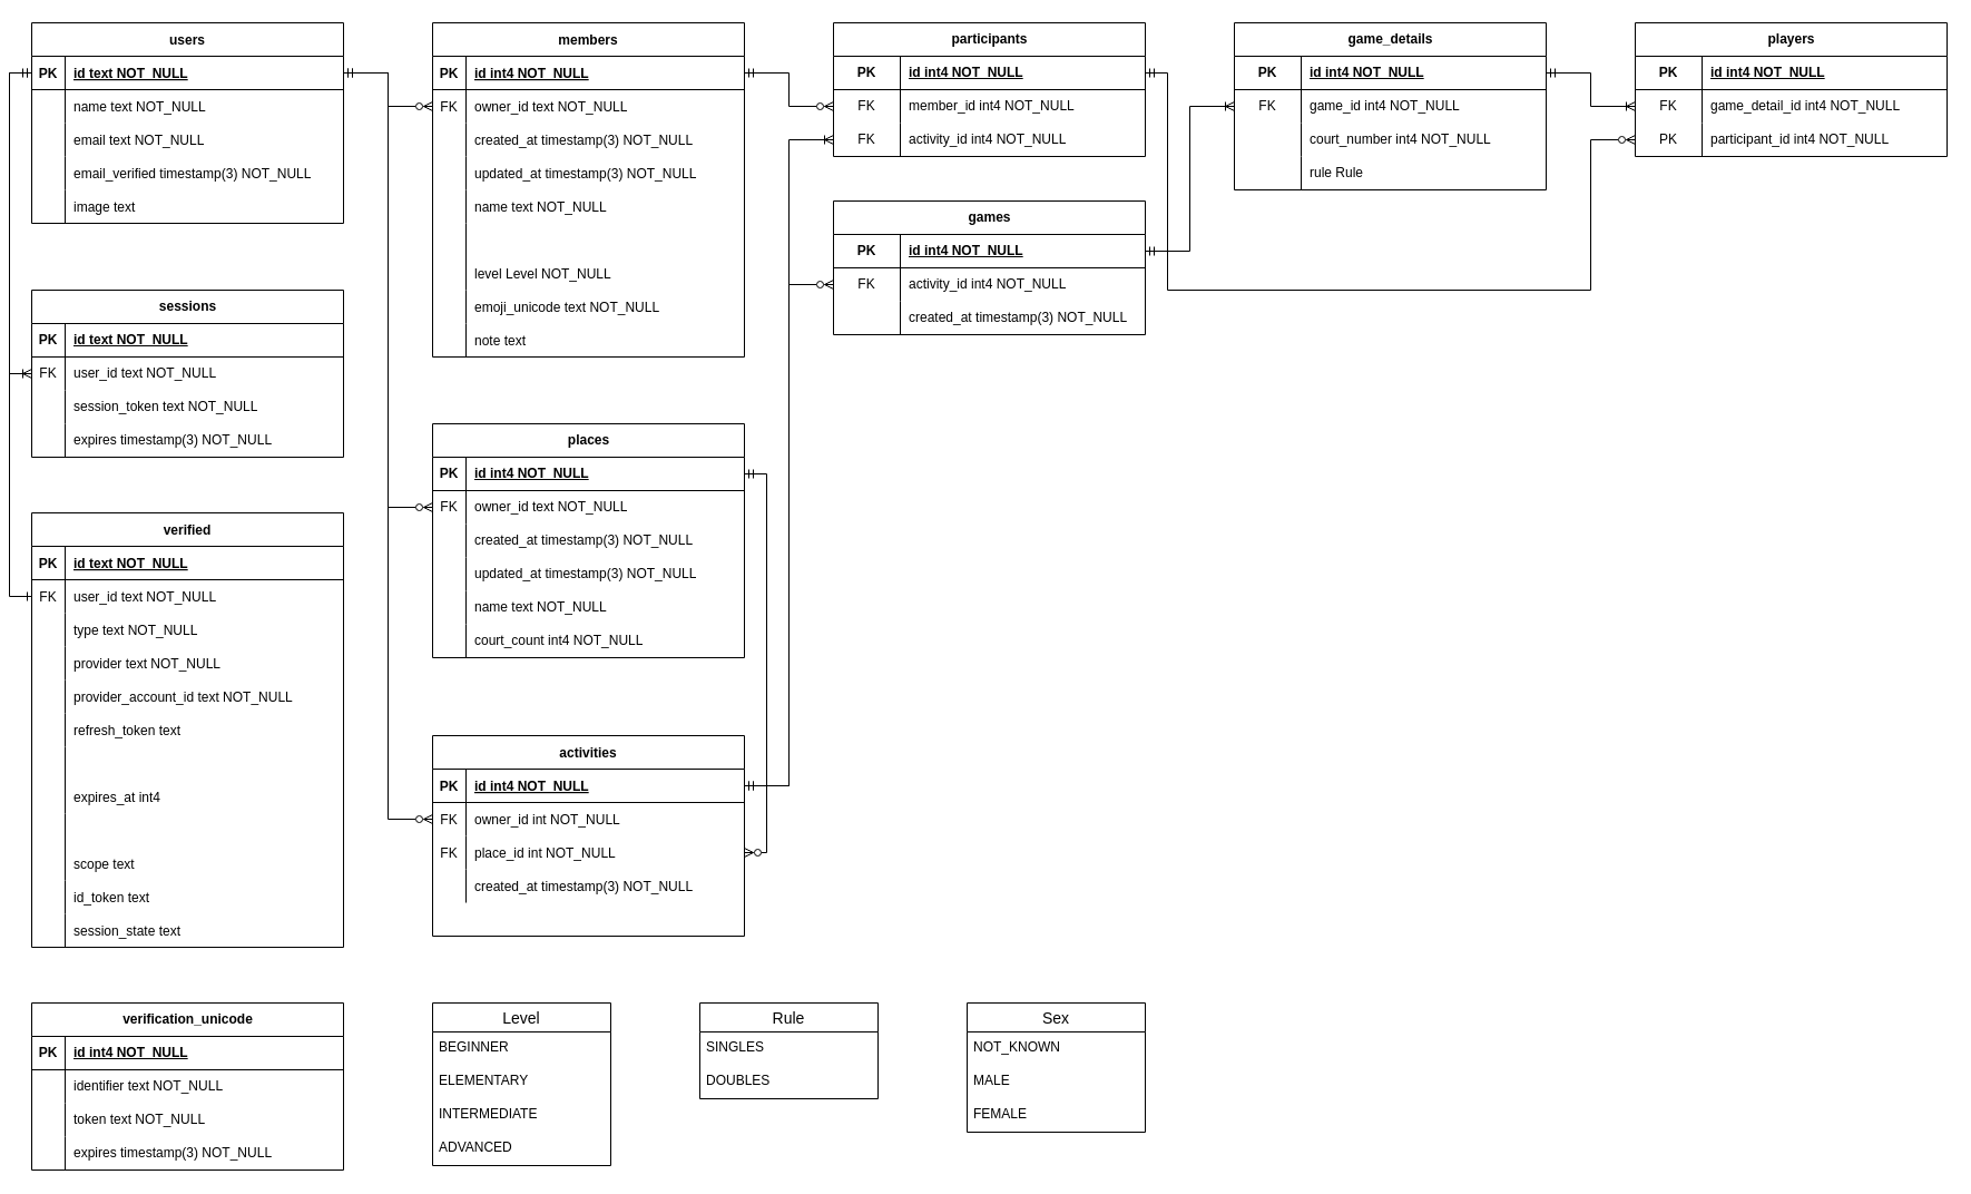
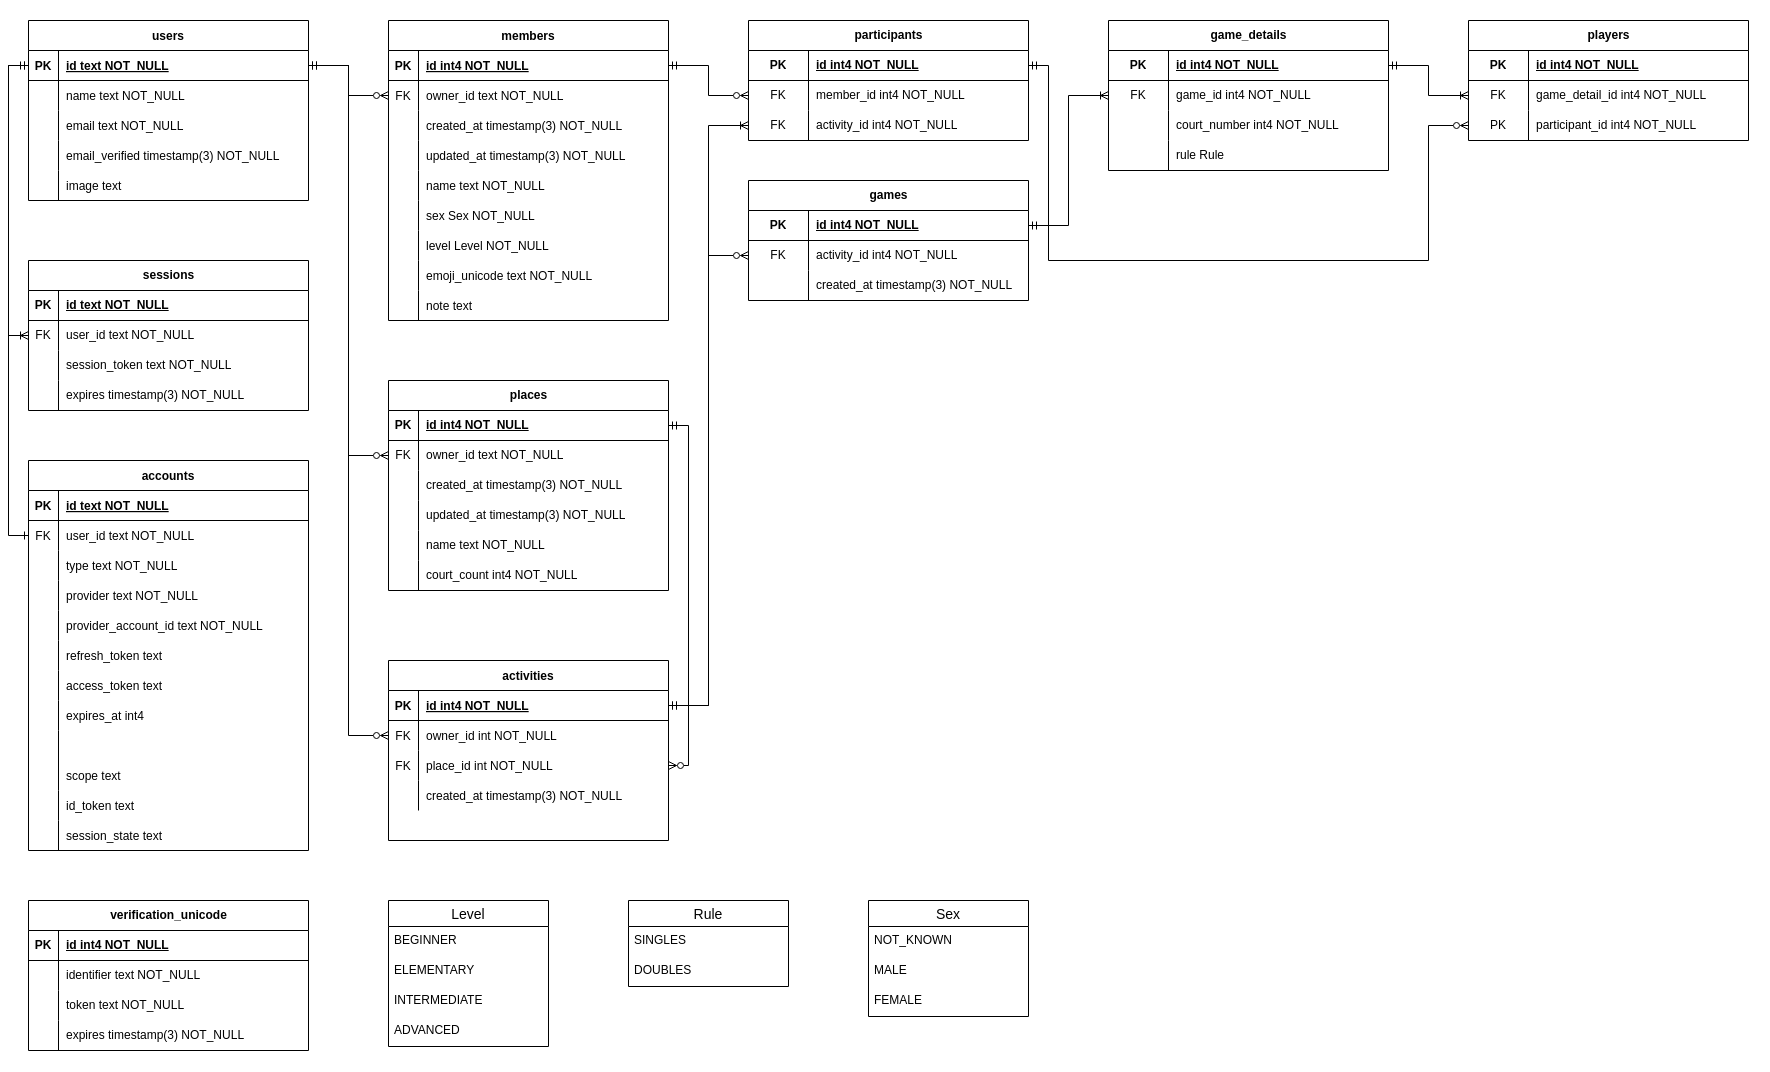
+ <mxCell id="20" value="sex Sex NOT_NULL" style="shape=partialRectangle;overflow=hidden;connectable=0;fillColor=none;top=0;left=0;bottom=0;right=0;align=left;spacingLeft=6;" parent="18" vertex="1"><mxGeometry x="30" width="250" height="30" as="geometry"><mxRectangle width="250" height="30" as="alternateBounds" /></mxGeometry></mxCell>
- <mxCell id="99" value="verified" style="shape=table;startSize=30;container=1;collapsible=1;childLayout=tableLayout;fixedRows=1;rowLines=0;fontStyle=1;align=center;resizeLast=1;" parent="1" vertex="1"><mxGeometry x="20" y="460" width="280" height="390" as="geometry" /></mxCell>
+ <mxCell id="99" value="accounts" style="shape=table;startSize=30;container=1;collapsible=1;childLayout=tableLayout;fixedRows=1;rowLines=0;fontStyle=1;align=center;resizeLast=1;" parent="1" vertex="1"><mxGeometry x="20" y="460" width="280" height="390" as="geometry" /></mxCell>
+ <mxCell id="120" value="access_token text" style="shape=partialRectangle;overflow=hidden;connectable=0;fillColor=none;top=0;left=0;bottom=0;right=0;align=left;spacingLeft=6;" parent="118" vertex="1"><mxGeometry x="30" width="250" height="30" as="geometry"><mxRectangle width="250" height="30" as="alternateBounds" /></mxGeometry></mxCell>
